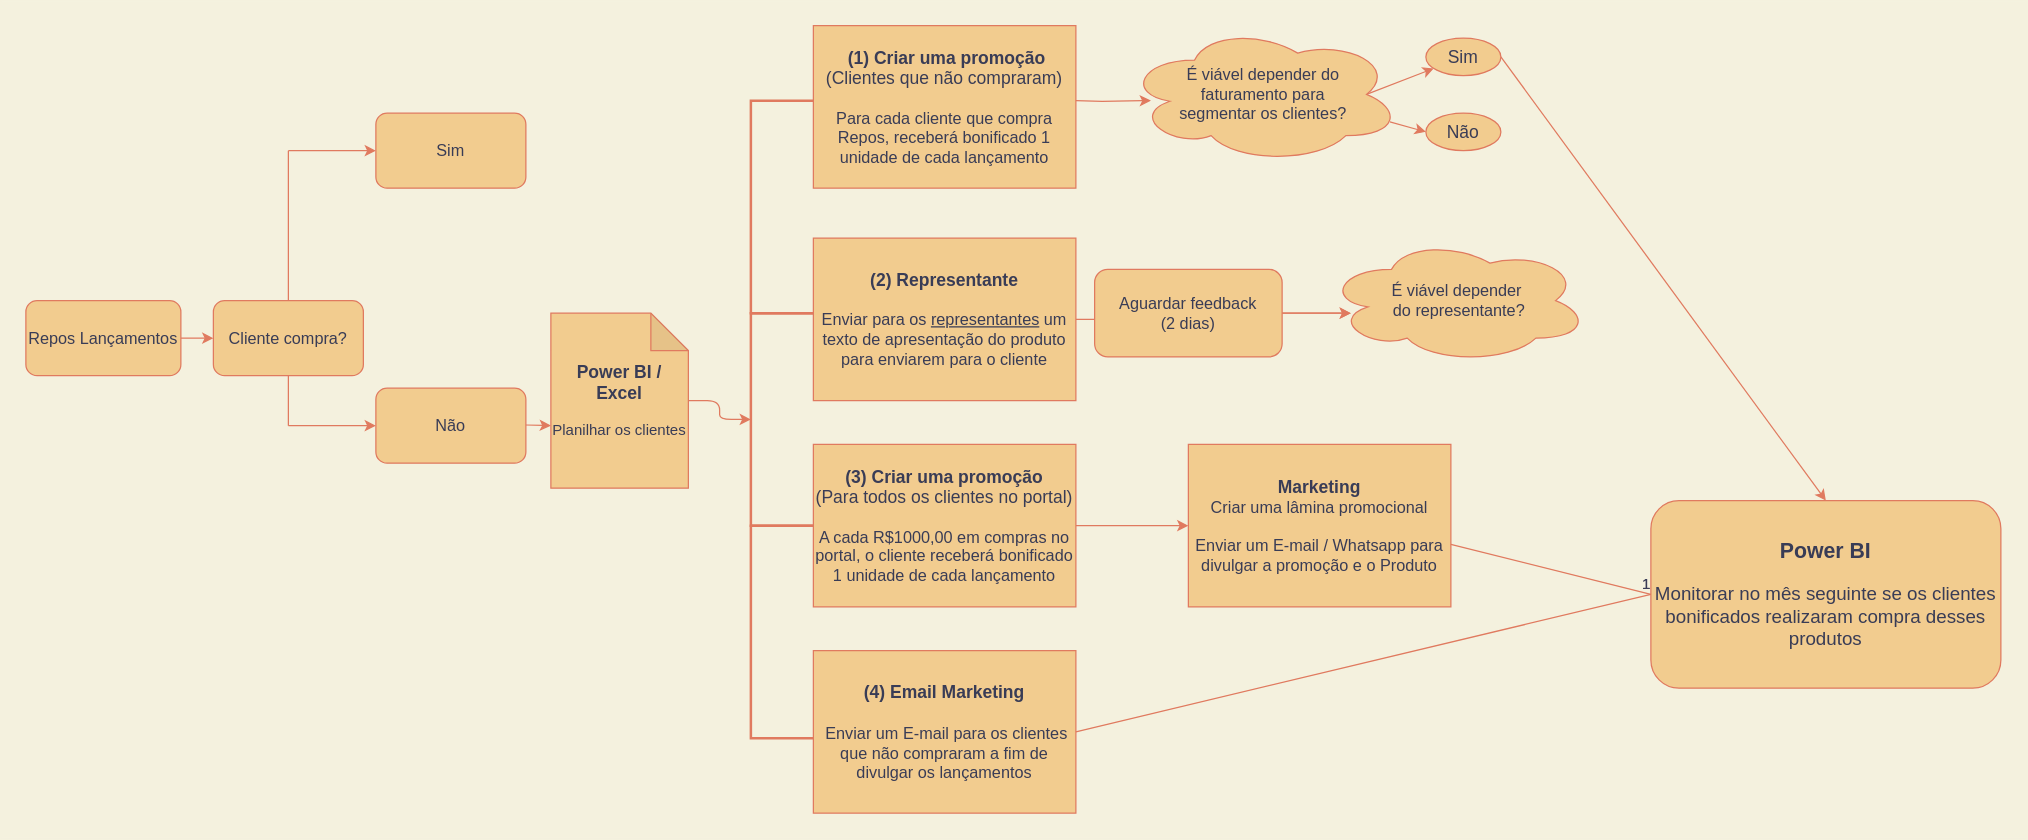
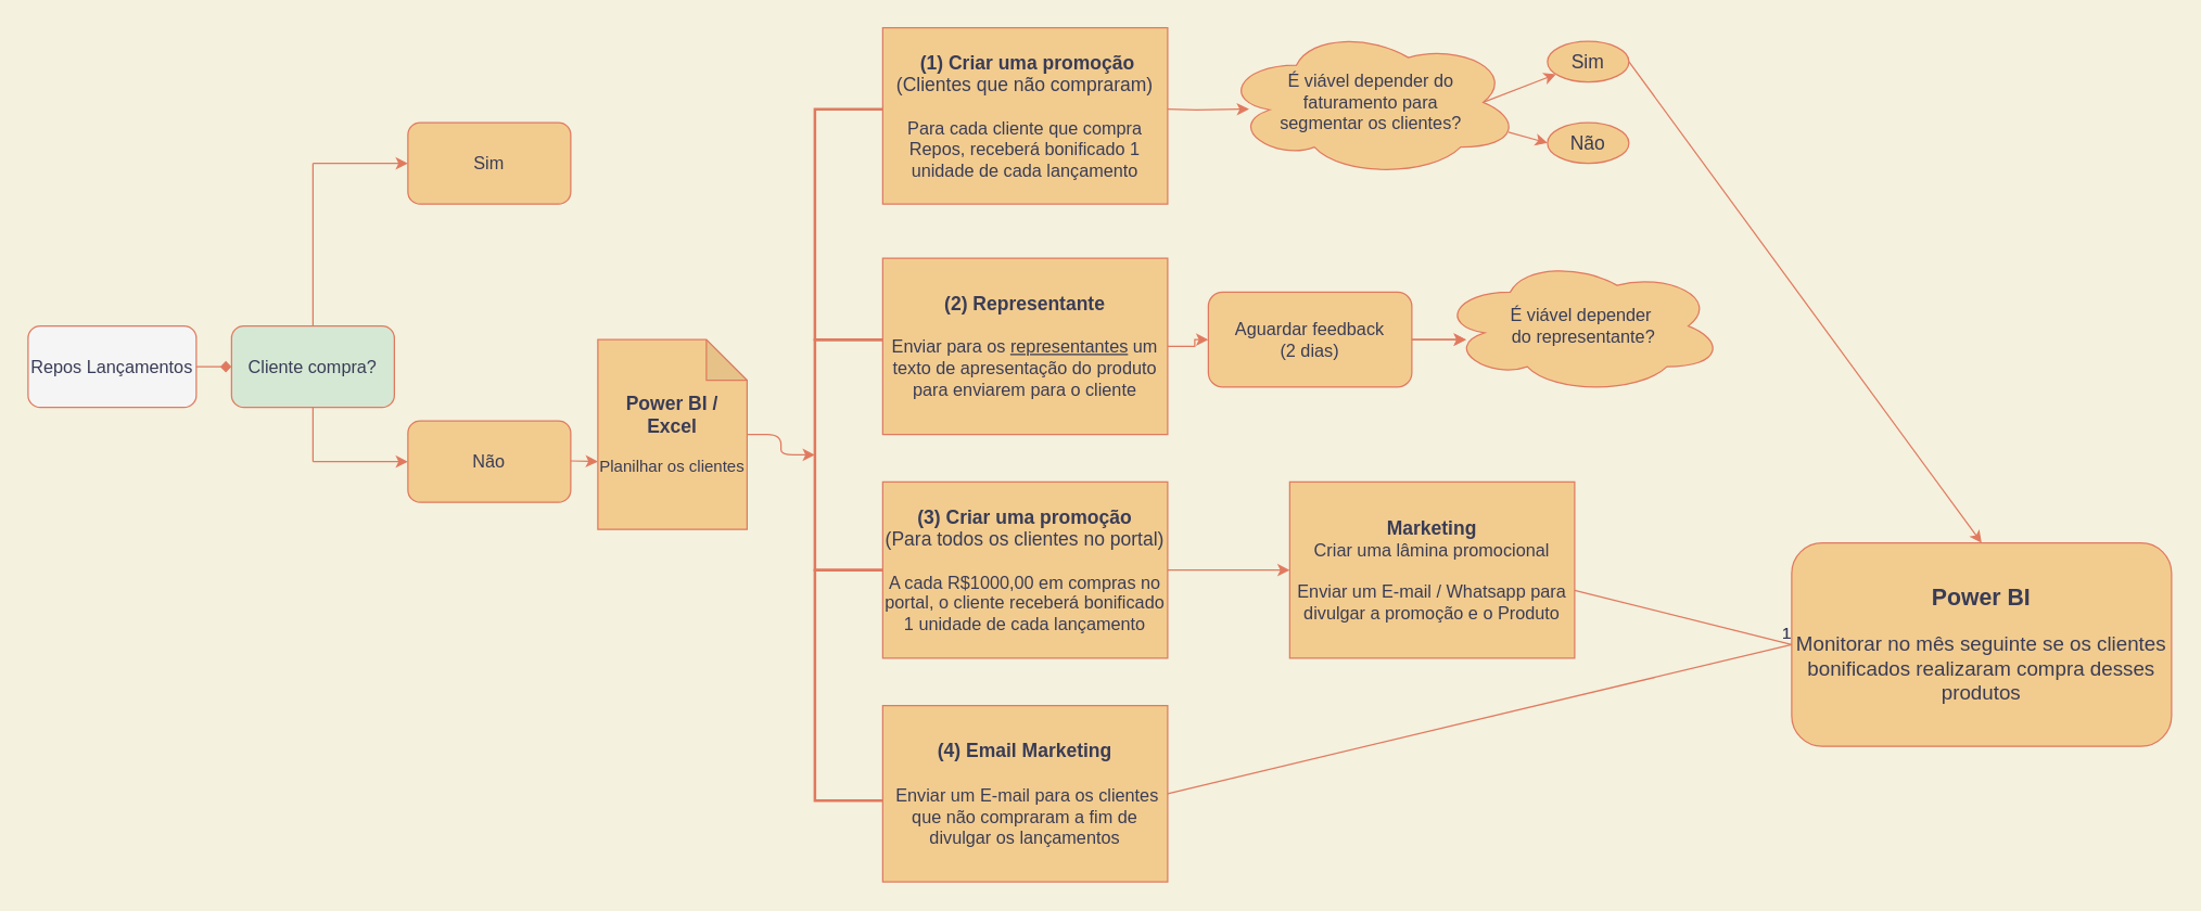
- <mxCell id="17" value="Aguardar feedback&lt;br style=&quot;font-size: 13px;&quot;&gt;(2 dias)" style="rounded=1;whiteSpace=wrap;html=1;fontSize=13;fillColor=#F2CC8F;strokeColor=#E07A5F;fontColor=#393C56;" parent="1" vertex="1"><mxGeometry x="875" y="215" width="150" height="70" as="geometry" /></mxCell>
+ <mxCell id="17" value="Aguardar feedback&lt;br style=&quot;font-size: 13px;&quot;&gt;(2 dias)" style="rounded=1;whiteSpace=wrap;html=1;fontSize=13;fillColor=#F2CC8F;strokeColor=#E07A5F;fontColor=#393C56;" parent="1" vertex="1"><mxGeometry x="890" y="215" width="150" height="70" as="geometry" /></mxCell>
- <mxCell id="2" value="Repos Lançamentos" style="rounded=1;whiteSpace=wrap;html=1;fontSize=13;fillColor=#F2CC8F;strokeColor=#E07A5F;fontColor=#393C56;" parent="1" vertex="1"><mxGeometry x="20" y="240" width="124" height="60" as="geometry" /></mxCell>
+ <mxCell id="2" value="Repos Lançamentos" style="rounded=1;whiteSpace=wrap;html=1;fontSize=13;fillColor=#f5f5f5;strokeColor=#E07A5F;fontColor=#393C56;" parent="1" vertex="1"><mxGeometry x="20" y="240" width="124" height="60" as="geometry" /></mxCell>
- <mxCell id="4" value="" style="endArrow=classic;html=1;rounded=0;exitX=1;exitY=0.5;exitDx=0;exitDy=0;entryX=0;entryY=0.5;entryDx=0;entryDy=0;labelBackgroundColor=#F4F1DE;strokeColor=#E07A5F;fontColor=#393C56;" parent="1" source="2" target="3" edge="1"><mxGeometry width="50" height="50" relative="1" as="geometry"><mxPoint x="560" y="320" as="sourcePoint" /><mxPoint x="610" y="270" as="targetPoint" /></mxGeometry></mxCell>
+ <mxCell id="4" value="" style="endArrow=diamond;html=1;rounded=0;exitX=1;exitY=0.5;exitDx=0;exitDy=0;entryX=0;entryY=0.5;entryDx=0;entryDy=0;labelBackgroundColor=#F4F1DE;strokeColor=#E07A5F;fontColor=#393C56;" parent="1" source="2" target="3" edge="1"><mxGeometry width="50" height="50" relative="1" as="geometry"><mxPoint x="560" y="320" as="sourcePoint" /><mxPoint x="610" y="270" as="targetPoint" /></mxGeometry></mxCell>
- <mxCell id="3" value="Cliente compra?" style="rounded=1;whiteSpace=wrap;html=1;fontSize=13;fillColor=#F2CC8F;strokeColor=#E07A5F;fontColor=#393C56;" parent="1" vertex="1"><mxGeometry y="240" width="120" height="60" as="geometry" x="170" /></mxCell>
+ <mxCell id="3" value="Cliente compra?" style="rounded=1;whiteSpace=wrap;html=1;fontSize=13;fillColor=#d5e8d4;strokeColor=#E07A5F;fontColor=#393C56;" parent="1" vertex="1"><mxGeometry y="240" width="120" height="60" as="geometry" x="170" /></mxCell>
